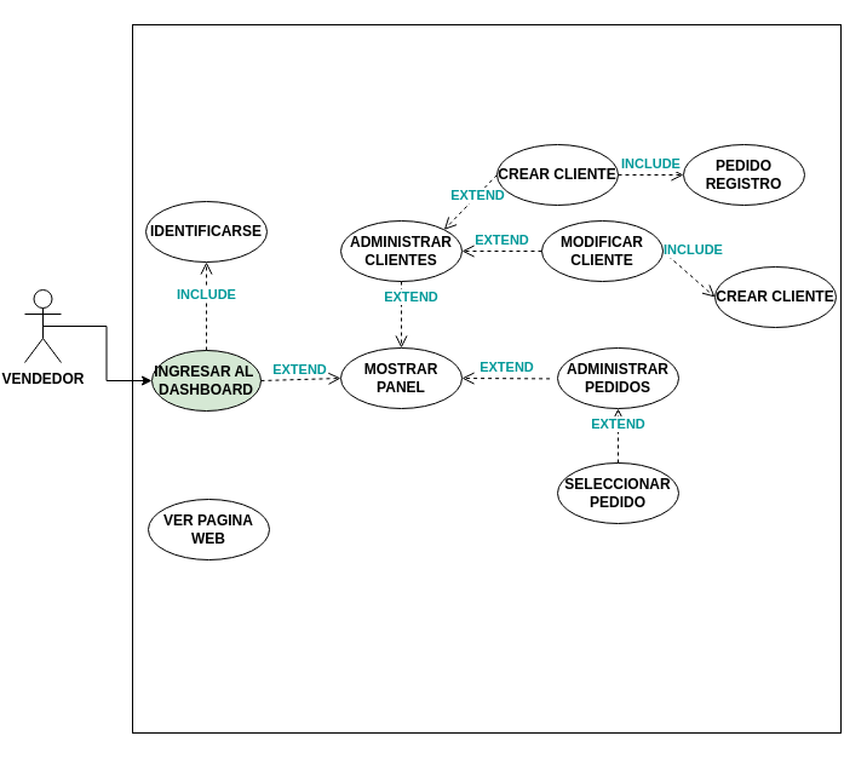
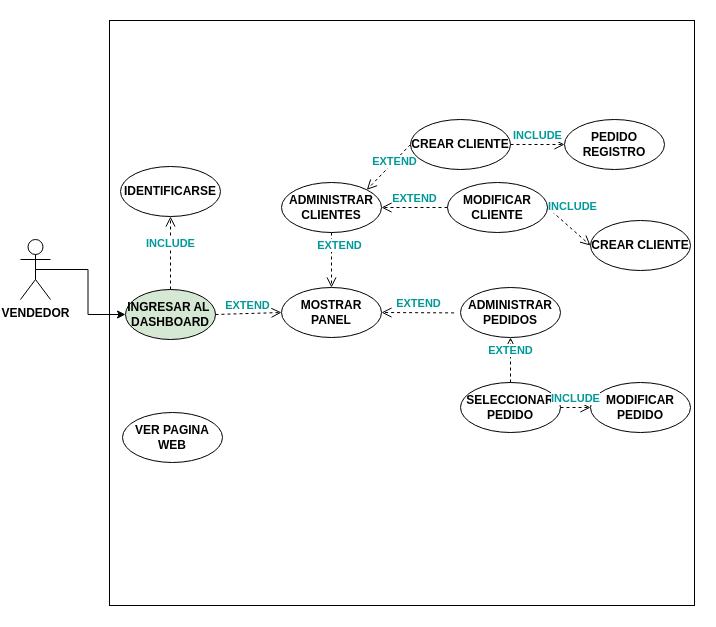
+ <mxCell id="17" value="&lt;b&gt;INCLUDE&lt;/b&gt;" style="html=1;verticalAlign=bottom;endArrow=open;dashed=1;endSize=8;rounded=0;fontFamily=Helvetica;fontColor=#009999;exitX=1;exitY=0.5;exitDx=0;exitDy=0;" parent="1" source="14" target="15" edge="1"><mxGeometry relative="1" as="geometry"><mxPoint x="379" y="182" as="sourcePoint" /><mxPoint x="299" y="182" as="targetPoint" /></mxGeometry></mxCell>
+ <mxCell id="15" value="&lt;b&gt;MODIFICAR PEDIDO&lt;/b&gt;" style="ellipse;whiteSpace=wrap;html=1;" parent="1" vertex="1"><mxGeometry x="590" y="382" width="100" height="50" as="geometry" /></mxCell>
